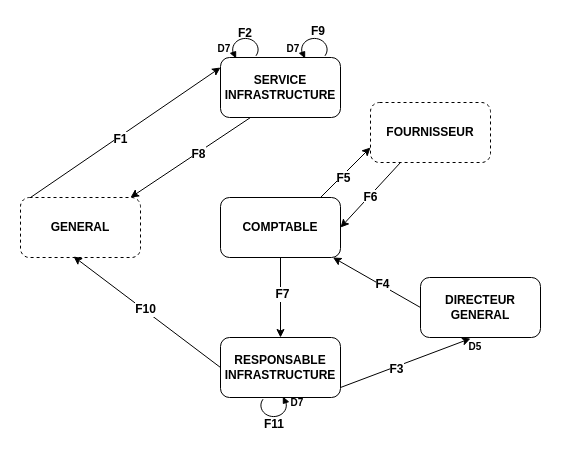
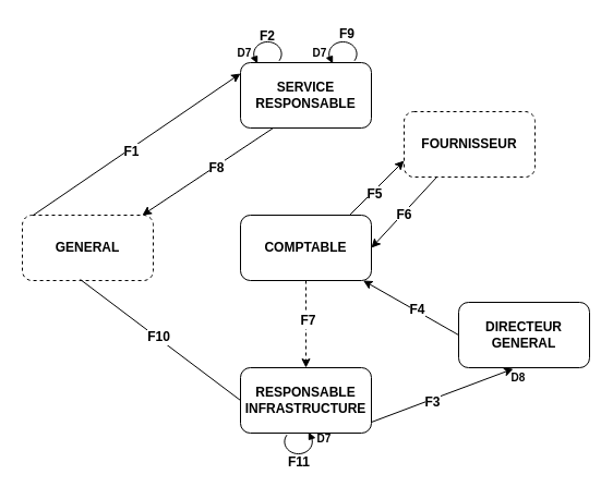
- <mxCell id="6" value="&lt;b&gt;SERVICE INFRASTRUCTURE&lt;/b&gt;" style="rounded=1;whiteSpace=wrap;html=1;" vertex="1" parent="1"><mxGeometry x="220" y="57" width="120" height="60" as="geometry" /></mxCell>
+ <mxCell id="6" value="&lt;b&gt;SERVICE RESPONSABLE&lt;/b&gt;" style="rounded=1;whiteSpace=wrap;html=1;" vertex="1" parent="1"><mxGeometry x="220" y="57" width="120" height="60" as="geometry" /></mxCell>
- <mxCell id="24" value="" style="endArrow=classic;html=1;rounded=0;exitX=0;exitY=0.5;exitDx=0;exitDy=0;entryX=0.442;entryY=0.983;entryDx=0;entryDy=0;entryPerimeter=0;" edge="1" parent="1" source="7" target="4"><mxGeometry width="50" height="50" relative="1" as="geometry"><mxPoint x="60" y="357" as="sourcePoint" /><mxPoint x="110" y="307" as="targetPoint" /></mxGeometry></mxCell>
+ <mxCell id="24" value="" style="endArrow=none;html=1;rounded=0;exitX=0;exitY=0.5;exitDx=0;exitDy=0;entryX=0.442;entryY=0.983;entryDx=0;entryDy=0;entryPerimeter=0;" edge="1" parent="1" source="7" target="4"><mxGeometry width="50" height="50" relative="1" as="geometry"><mxPoint x="60" y="357" as="sourcePoint" /><mxPoint x="110" y="307" as="targetPoint" /></mxGeometry></mxCell>
- <mxCell id="19" value="" style="endArrow=classic;html=1;rounded=0;exitX=0.5;exitY=1;exitDx=0;exitDy=0;entryX=0.5;entryY=0;entryDx=0;entryDy=0;" edge="1" parent="1" source="5" target="7"><mxGeometry width="50" height="50" relative="1" as="geometry"><mxPoint x="120" y="357" as="sourcePoint" /><mxPoint x="170" y="307" as="targetPoint" /></mxGeometry></mxCell>
+ <mxCell id="19" value="" style="endArrow=classic;html=1;rounded=0;exitX=0.5;exitY=1;exitDx=0;exitDy=0;entryX=0.5;entryY=0;entryDx=0;entryDy=0;dashed=1;" edge="1" parent="1" source="5" target="7"><mxGeometry width="50" height="50" relative="1" as="geometry"><mxPoint x="120" y="357" as="sourcePoint" /><mxPoint x="170" y="307" as="targetPoint" /></mxGeometry></mxCell>
- <mxCell id="29" value="&lt;font style=&quot;font-size: 10px;&quot;&gt;&lt;b&gt;D5&lt;/b&gt;&lt;/font&gt;" style="text;html=1;strokeColor=none;fillColor=none;align=center;verticalAlign=middle;whiteSpace=wrap;rounded=0;" vertex="1" parent="1"><mxGeometry x="465" y="336" width="20" height="20" as="geometry" /></mxCell>
+ <mxCell id="29" value="&lt;font style=&quot;font-size: 10px;&quot;&gt;&lt;b&gt;D8&lt;/b&gt;&lt;/font&gt;" style="text;html=1;strokeColor=none;fillColor=none;align=center;verticalAlign=middle;whiteSpace=wrap;rounded=0;" vertex="1" parent="1"><mxGeometry x="465" y="336" width="20" height="20" as="geometry" /></mxCell>
